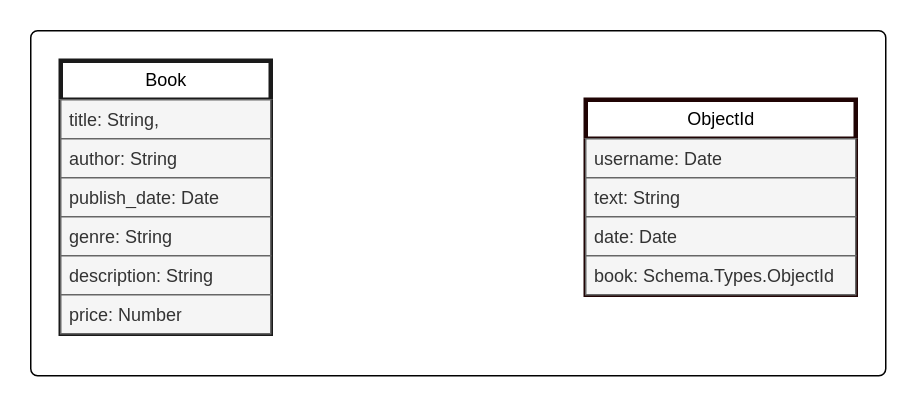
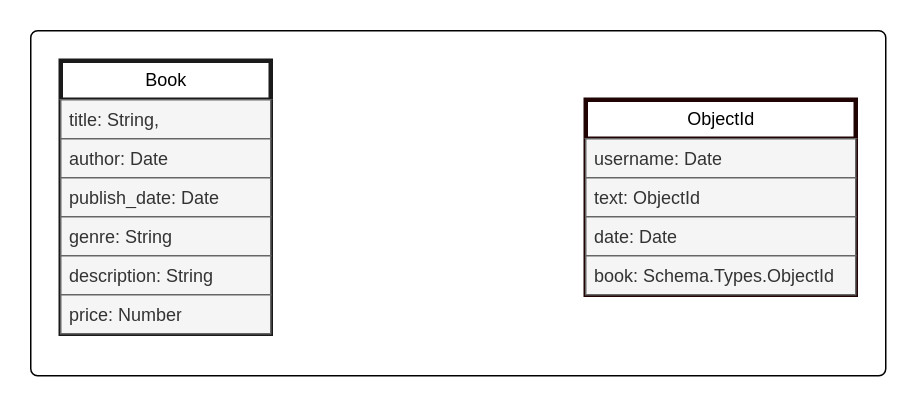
- <mxCell id="5" value="author: String" style="text;align=left;verticalAlign=top;spacingLeft=4;spacingRight=4;overflow=hidden;rotatable=0;points=[[0,0.5],[1,0.5]];portConstraint=eastwest;whiteSpace=wrap;html=1;fillColor=#f5f5f5;fontColor=#333333;strokeColor=#666666;" parent="3" vertex="1"><mxGeometry y="52" width="140" height="26" as="geometry" /></mxCell>
+ <mxCell id="5" value="author: Date" style="text;align=left;verticalAlign=top;spacingLeft=4;spacingRight=4;overflow=hidden;rotatable=0;points=[[0,0.5],[1,0.5]];portConstraint=eastwest;whiteSpace=wrap;html=1;fillColor=#f5f5f5;fontColor=#333333;strokeColor=#666666;" parent="3" vertex="1"><mxGeometry y="52" width="140" height="26" as="geometry" /></mxCell>
- <mxCell id="12" value="text: String" style="text;align=left;verticalAlign=top;spacingLeft=4;spacingRight=4;overflow=hidden;rotatable=0;points=[[0,0.5],[1,0.5]];portConstraint=eastwest;whiteSpace=wrap;html=1;fillColor=#f5f5f5;fontColor=#333333;strokeColor=#666666;" parent="10" vertex="1"><mxGeometry y="52" width="180" height="26" as="geometry" /></mxCell>
+ <mxCell id="12" value="text: ObjectId" style="text;align=left;verticalAlign=top;spacingLeft=4;spacingRight=4;overflow=hidden;rotatable=0;points=[[0,0.5],[1,0.5]];portConstraint=eastwest;whiteSpace=wrap;html=1;fillColor=#f5f5f5;fontColor=#333333;strokeColor=#666666;" parent="10" vertex="1"><mxGeometry y="52" width="180" height="26" as="geometry" /></mxCell>
